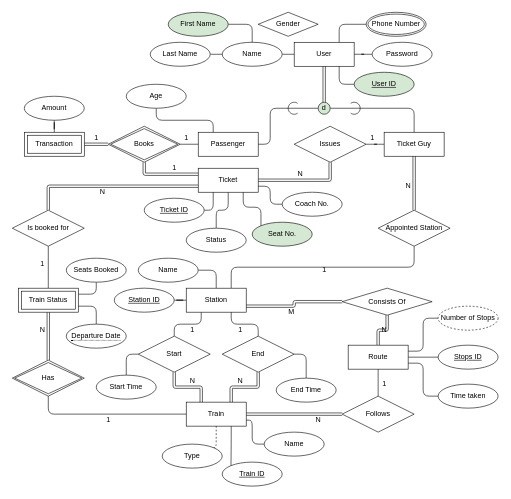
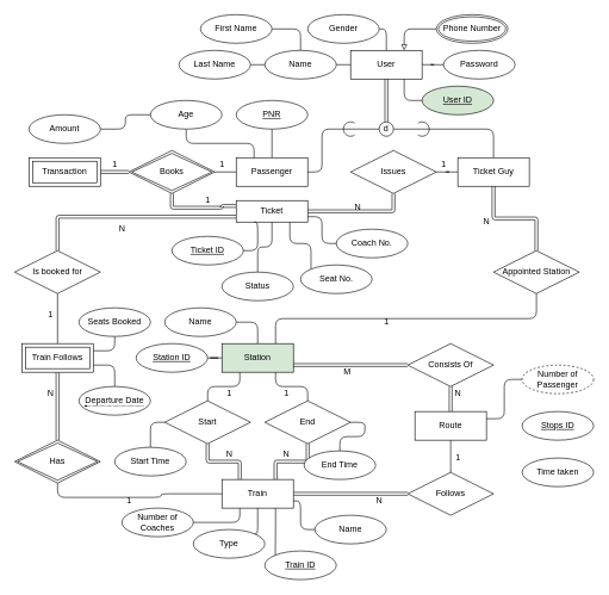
- <mxCell id="74" value="First Name" style="ellipse;whiteSpace=wrap;html=1;align=center;fillColor=#d5e8d4;" parent="1" vertex="1"><mxGeometry x="280" y="20" width="100" height="40" as="geometry" /></mxCell>
+ <mxCell id="74" value="First Name" style="ellipse;whiteSpace=wrap;html=1;align=center;" parent="1" vertex="1"><mxGeometry x="280" y="20" width="100" height="40" as="geometry" /></mxCell>
- <mxCell id="78" value="Gender" style="rhombus;whiteSpace=wrap;html=1;align=center;" parent="1" vertex="1"><mxGeometry x="430" y="20" width="100" height="40" as="geometry" /></mxCell>
+ <mxCell id="78" value="Gender" style="ellipse;whiteSpace=wrap;html=1;align=center;" parent="1" vertex="1"><mxGeometry x="430" y="20" width="100" height="40" as="geometry" /></mxCell>
+ <mxCell id="77" style="edgeStyle=orthogonalEdgeStyle;rounded=1;orthogonalLoop=1;jettySize=auto;html=1;exitX=1;exitY=0.5;exitDx=0;exitDy=0;entryX=0.5;entryY=0;entryDx=0;entryDy=0;endArrow=none;endFill=0;" parent="1" source="78" target="3" edge="1"><mxGeometry relative="1" as="geometry" /></mxCell>
- <mxCell id="116" style="edgeStyle=orthogonalEdgeStyle;rounded=1;orthogonalLoop=1;jettySize=auto;html=1;exitX=0;exitY=0.5;exitDx=0;exitDy=0;entryX=0.75;entryY=0;entryDx=0;entryDy=0;endArrow=none;endFill=0;" parent="1" source="117" target="3" edge="1"><mxGeometry relative="1" as="geometry" /></mxCell>
+ <mxCell id="116" style="edgeStyle=orthogonalEdgeStyle;rounded=1;orthogonalLoop=1;jettySize=auto;html=1;exitX=0;exitY=0.5;exitDx=0;exitDy=0;entryX=0.75;entryY=0;entryDx=0;entryDy=0;endArrow=block;endFill=0;" parent="1" source="117" target="3" edge="1"><mxGeometry relative="1" as="geometry" /></mxCell>
+ <mxCell id="86" value="PNR" style="ellipse;whiteSpace=wrap;html=1;align=center;fontStyle=4;" parent="1" vertex="1"><mxGeometry x="330" y="140" width="100" height="40" as="geometry" /></mxCell>
- <mxCell id="31" value="d" style="ellipse;whiteSpace=wrap;html=1;aspect=fixed;fillColor=#d5e8d4;" parent="1" vertex="1"><mxGeometry x="530" y="170" width="20" height="20" as="geometry" /></mxCell>
+ <mxCell id="31" value="d" style="ellipse;whiteSpace=wrap;html=1;aspect=fixed;" parent="1" vertex="1"><mxGeometry x="530" y="170" width="20" height="20" as="geometry" /></mxCell>
+ <mxCell id="85" value="" style="edgeStyle=orthogonalEdgeStyle;rounded=1;orthogonalLoop=1;jettySize=auto;html=1;endArrow=none;endFill=0;" parent="1" source="86" target="6" edge="1"><mxGeometry relative="1" as="geometry" /></mxCell>
- <mxCell id="100" value="" style="edgeStyle=orthogonalEdgeStyle;rounded=1;orthogonalLoop=1;jettySize=auto;html=1;endArrow=none;endFill=0;" parent="1" source="101" target="61" edge="1"><mxGeometry relative="1" as="geometry" /></mxCell>
+ <mxCell id="100" value="" style="edgeStyle=orthogonalEdgeStyle;rounded=1;orthogonalLoop=1;jettySize=auto;html=1;endArrow=none;endFill=0;" parent="1" source="101" target="84" edge="1"><mxGeometry relative="1" as="geometry" /></mxCell>
- <mxCell id="16" value="Ticket" style="whiteSpace=wrap;html=1;align=center;" parent="1" vertex="1"><mxGeometry x="330" y="280" width="100" height="40" as="geometry" /></mxCell>
+ <mxCell id="16" value="Ticket" style="whiteSpace=wrap;html=1;align=center;" parent="1" vertex="1"><mxGeometry x="330" y="280" width="100" height="30" as="geometry" /></mxCell>
- <mxCell id="80" value="Appointed Station" style="shape=rhombus;perimeter=rhombusPerimeter;whiteSpace=wrap;html=1;align=center;" parent="1" vertex="1"><mxGeometry x="630" y="350" width="120" height="60" as="geometry" /></mxCell>
+ <mxCell id="80" value="Appointed Station" style="shape=rhombus;perimeter=rhombusPerimeter;whiteSpace=wrap;html=1;align=center;" parent="1" vertex="1"><mxGeometry x="690" y="350" width="120" height="60" as="geometry" /></mxCell>
- <mxCell id="103" value="Seat No." style="ellipse;whiteSpace=wrap;html=1;align=center;fillColor=#d5e8d4;" parent="1" vertex="1"><mxGeometry x="420" y="370" width="100" height="40" as="geometry" /></mxCell>
+ <mxCell id="103" value="Seat No." style="ellipse;whiteSpace=wrap;html=1;align=center;" parent="1" vertex="1"><mxGeometry x="420" y="370" width="100" height="40" as="geometry" /></mxCell>
- <mxCell id="111" value="Train Status" style="shape=ext;margin=3;double=1;whiteSpace=wrap;html=1;align=center;gradientColor=none;" parent="1" vertex="1"><mxGeometry x="30" y="480" width="100" height="40" as="geometry" /></mxCell>
+ <mxCell id="111" value="Train Follows" style="shape=ext;margin=3;double=1;whiteSpace=wrap;html=1;align=center;gradientColor=none;" parent="1" vertex="1"><mxGeometry x="30" y="480" width="100" height="40" as="geometry" /></mxCell>
- <mxCell id="26" value="Station" style="whiteSpace=wrap;html=1;align=center;" parent="1" vertex="1"><mxGeometry x="310" y="480" width="100" height="40" as="geometry" /></mxCell>
+ <mxCell id="26" value="Station" style="whiteSpace=wrap;html=1;align=center;fillColor=#d5e8d4;" parent="1" vertex="1"><mxGeometry x="310" y="480" width="100" height="40" as="geometry" /></mxCell>
- <mxCell id="37" value="Consists Of" style="shape=rhombus;perimeter=rhombusPerimeter;whiteSpace=wrap;html=1;align=center;" parent="1" vertex="1"><mxGeometry x="570" y="480" width="150" height="45" as="geometry" /></mxCell>
+ <mxCell id="37" value="Consists Of" style="shape=rhombus;perimeter=rhombusPerimeter;whiteSpace=wrap;html=1;align=center;" parent="1" vertex="1"><mxGeometry x="570" y="480" width="120" height="60" as="geometry" /></mxCell>
- <mxCell id="88" value="Number of Stops" style="ellipse;whiteSpace=wrap;html=1;align=center;dashed=1;" parent="1" vertex="1"><mxGeometry x="730" y="510" width="100" height="40" as="geometry" /></mxCell>
+ <mxCell id="88" value="Number of Passenger" style="ellipse;whiteSpace=wrap;html=1;align=center;dashed=1;" parent="1" vertex="1"><mxGeometry x="730" y="510" width="100" height="40" as="geometry" /></mxCell>
- <mxCell id="20" style="edgeStyle=orthogonalEdgeStyle;rounded=1;orthogonalLoop=1;jettySize=auto;html=1;exitX=1;exitY=0.5;exitDx=0;exitDy=0;entryX=0;entryY=0.5;entryDx=0;entryDy=0;endArrow=none;endFill=0;" parent="1" source="22" target="87" edge="1"><mxGeometry relative="1" as="geometry" /></mxCell>
- <mxCell id="113" value="Has" style="shape=rhombus;double=1;perimeter=rhombusPerimeter;whiteSpace=wrap;html=1;align=center;gradientColor=none;" parent="1" vertex="1"><mxGeometry y="600" width="120" height="60" as="geometry" x="20" /></mxCell>
+ <mxCell id="113" value="Has" style="shape=rhombus;double=1;perimeter=rhombusPerimeter;whiteSpace=wrap;html=1;align=center;gradientColor=none;" parent="1" vertex="1"><mxGeometry x="20" y="615" width="120" height="60" as="geometry" /></mxCell>
- <mxCell id="19" style="edgeStyle=orthogonalEdgeStyle;rounded=1;orthogonalLoop=1;jettySize=auto;html=1;exitX=1;exitY=0.75;exitDx=0;exitDy=0;entryX=0;entryY=0.5;entryDx=0;entryDy=0;endArrow=none;endFill=0;" parent="1" source="22" target="89" edge="1"><mxGeometry relative="1" as="geometry" /></mxCell>
- <mxCell id="99" value="End Time" style="ellipse;whiteSpace=wrap;html=1;align=center;" parent="1" vertex="1"><mxGeometry x="460" y="630" width="100" height="40" as="geometry" /></mxCell>
+ <mxCell id="99" value="End Time" style="ellipse;whiteSpace=wrap;html=1;align=center;" parent="1" vertex="1"><mxGeometry x="425" y="630" width="100" height="40" as="geometry" /></mxCell>
+ <mxCell id="95" value="Number of Coaches" style="ellipse;whiteSpace=wrap;html=1;align=center;" parent="1" vertex="1"><mxGeometry x="170" y="710" width="100" height="40" as="geometry" /></mxCell>
+ <mxCell id="9" style="edgeStyle=orthogonalEdgeStyle;rounded=1;orthogonalLoop=1;jettySize=auto;html=1;exitX=0.25;exitY=1;exitDx=0;exitDy=0;entryX=1;entryY=0.5;entryDx=0;entryDy=0;endArrow=none;endFill=0;" parent="1" source="10" target="95" edge="1"><mxGeometry relative="1" as="geometry" /></mxCell>
- <mxCell id="92" style="edgeStyle=orthogonalEdgeStyle;rounded=1;orthogonalLoop=1;jettySize=auto;html=1;exitX=1;exitY=0;exitDx=0;exitDy=0;entryX=0.5;entryY=1;entryDx=0;entryDy=0;endArrow=none;endFill=0;dashed=1;" parent="1" source="93" target="10" edge="1"><mxGeometry relative="1" as="geometry" /></mxCell>
+ <mxCell id="92" style="edgeStyle=orthogonalEdgeStyle;rounded=1;orthogonalLoop=1;jettySize=auto;html=1;exitX=1;exitY=0;exitDx=0;exitDy=0;entryX=0.5;entryY=1;entryDx=0;entryDy=0;endArrow=none;endFill=0;" parent="1" source="93" target="10" edge="1"><mxGeometry relative="1" as="geometry" /></mxCell>
